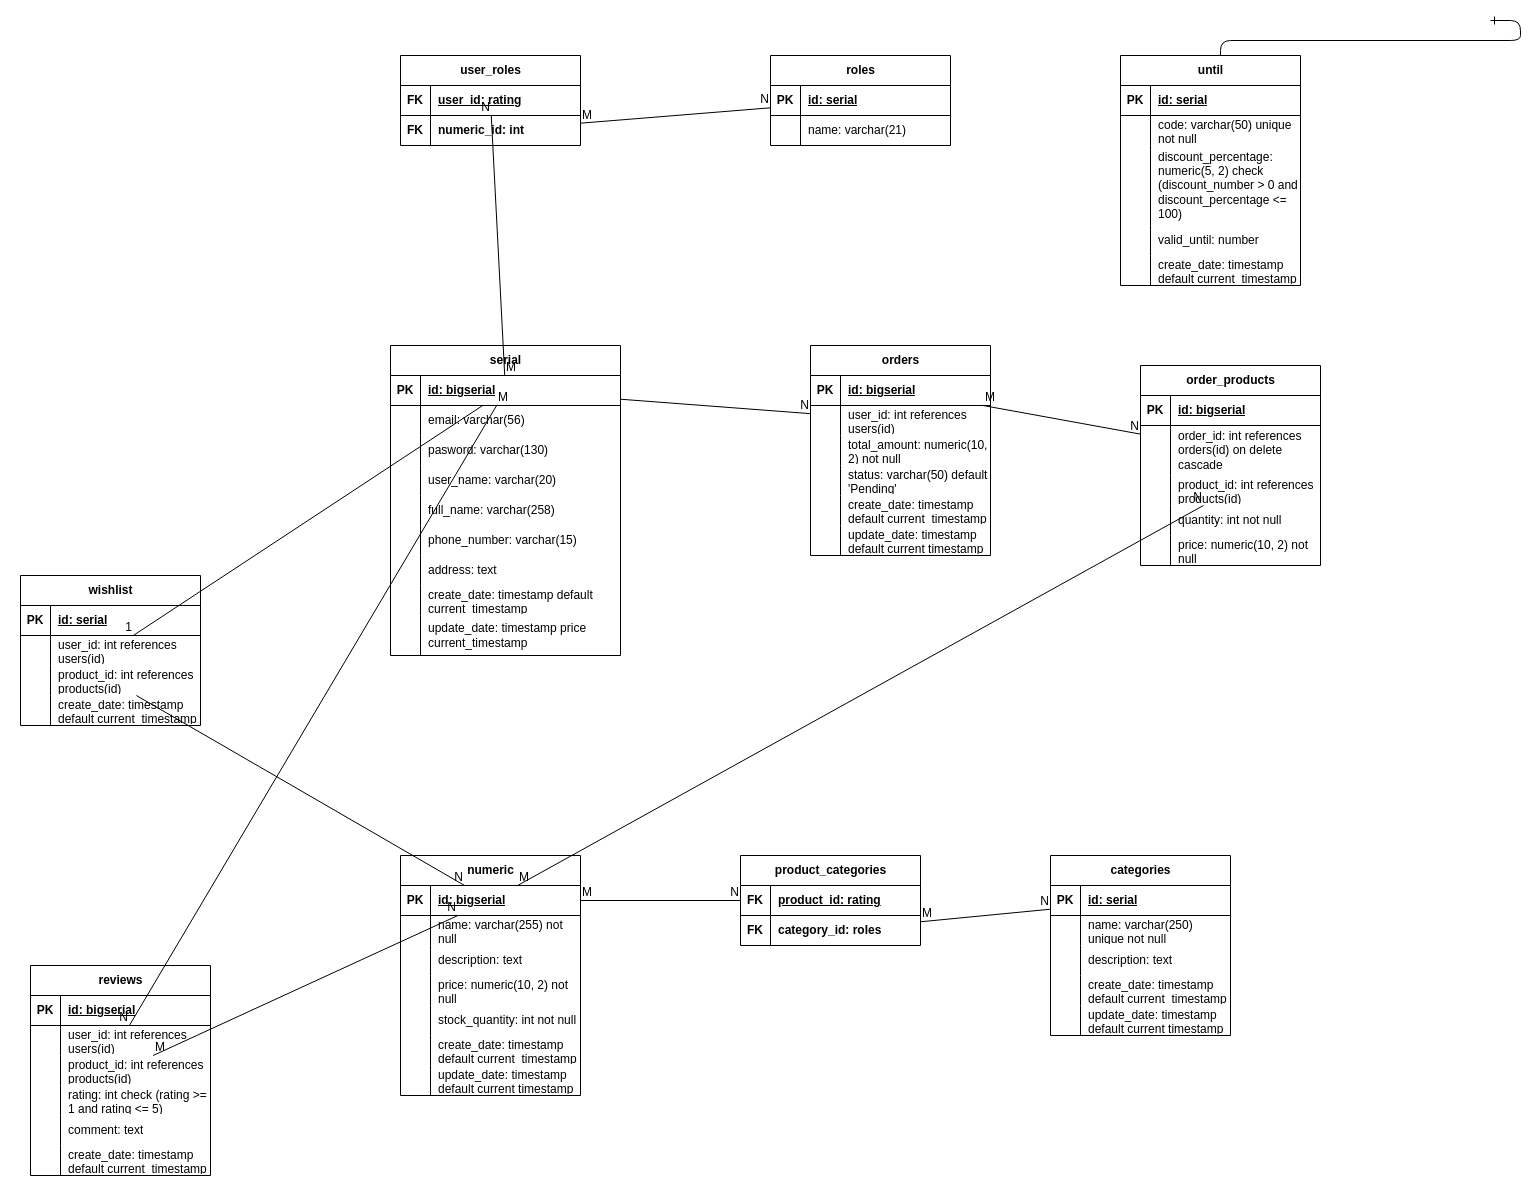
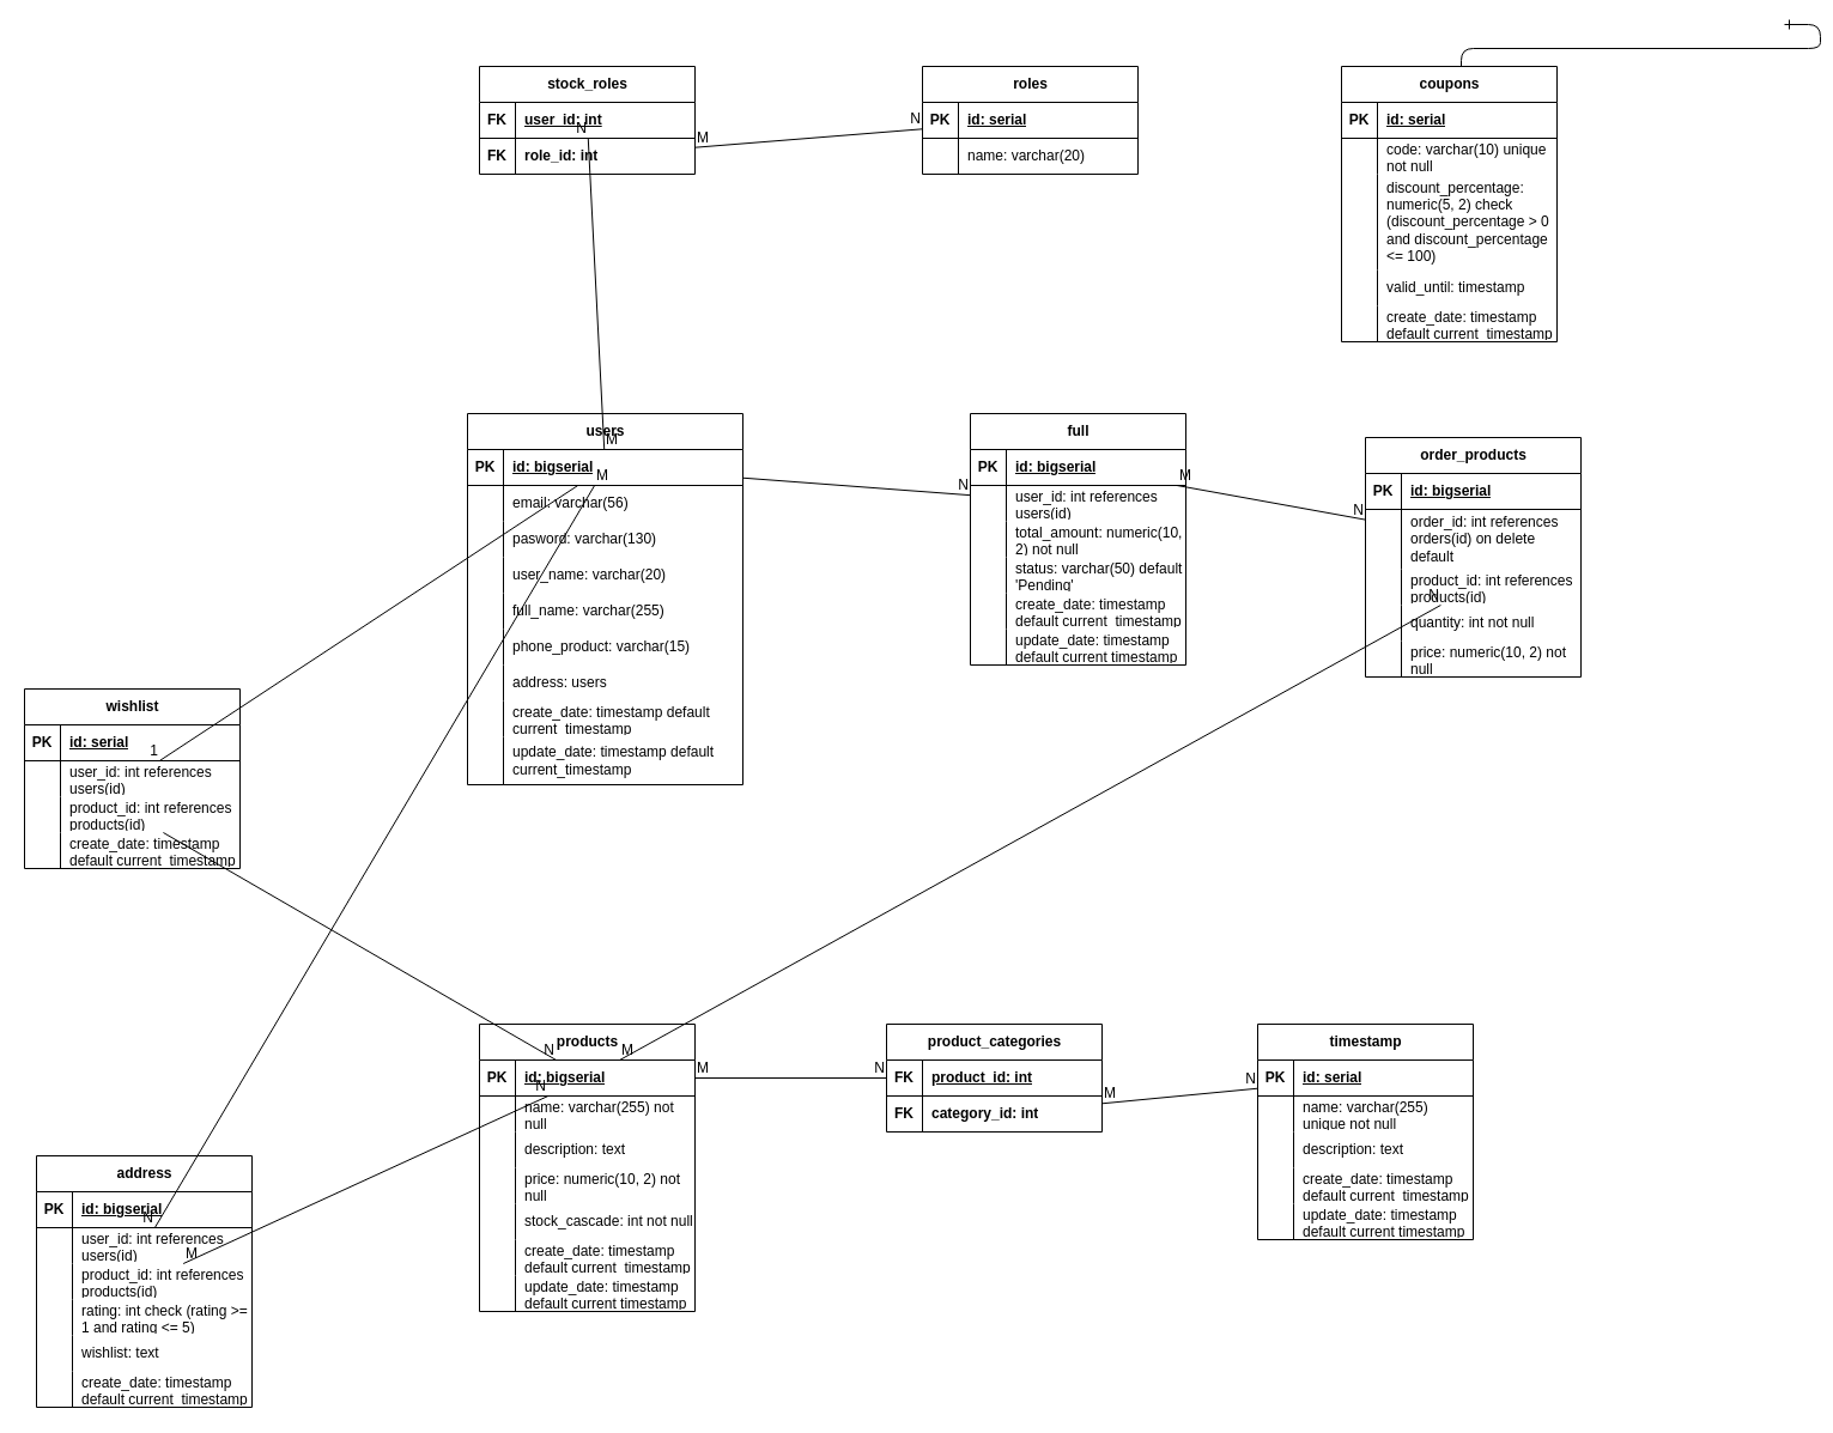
- <mxCell id="53" value="user_roles" style="shape=table;startSize=30;container=1;collapsible=1;childLayout=tableLayout;fixedRows=1;rowLines=0;fontStyle=1;align=center;resizeLast=1;html=1;" parent="1" vertex="1"><mxGeometry x="400" y="55" width="180" height="90" as="geometry" /></mxCell>
+ <mxCell id="53" value="stock_roles" style="shape=table;startSize=30;container=1;collapsible=1;childLayout=tableLayout;fixedRows=1;rowLines=0;fontStyle=1;align=center;resizeLast=1;html=1;" parent="1" vertex="1"><mxGeometry x="400" y="55" width="180" height="90" as="geometry" /></mxCell>
- <mxCell id="174" value="until" style="shape=table;startSize=30;container=1;collapsible=1;childLayout=tableLayout;fixedRows=1;rowLines=0;fontStyle=1;align=center;resizeLast=1;html=1;" parent="1" vertex="1"><mxGeometry x="1120" y="55" width="180" height="230" as="geometry" /></mxCell>
+ <mxCell id="174" value="coupons" style="shape=table;startSize=30;container=1;collapsible=1;childLayout=tableLayout;fixedRows=1;rowLines=0;fontStyle=1;align=center;resizeLast=1;html=1;" parent="1" vertex="1"><mxGeometry x="1120" y="55" width="180" height="230" as="geometry" /></mxCell>
- <mxCell id="56" value="user_id: rating" style="shape=partialRectangle;connectable=0;fillColor=none;top=0;left=0;bottom=0;right=0;align=left;spacingLeft=6;fontStyle=5;overflow=hidden;whiteSpace=wrap;html=1;" parent="54" vertex="1"><mxGeometry x="30" width="150" height="30" as="geometry"><mxRectangle width="150" height="30" as="alternateBounds" /></mxGeometry></mxCell>
+ <mxCell id="56" value="user_id: int" style="shape=partialRectangle;connectable=0;fillColor=none;top=0;left=0;bottom=0;right=0;align=left;spacingLeft=6;fontStyle=5;overflow=hidden;whiteSpace=wrap;html=1;" parent="54" vertex="1"><mxGeometry x="30" width="150" height="30" as="geometry"><mxRectangle width="150" height="30" as="alternateBounds" /></mxGeometry></mxCell>
- <mxCell id="59" value="numeric_id: int" style="shape=partialRectangle;connectable=0;fillColor=none;top=0;left=0;bottom=0;right=0;align=left;spacingLeft=6;overflow=hidden;whiteSpace=wrap;html=1;fontStyle=1" parent="57" vertex="1"><mxGeometry x="30" width="150" height="30" as="geometry"><mxRectangle width="150" height="30" as="alternateBounds" /></mxGeometry></mxCell>
+ <mxCell id="59" value="role_id: int" style="shape=partialRectangle;connectable=0;fillColor=none;top=0;left=0;bottom=0;right=0;align=left;spacingLeft=6;overflow=hidden;whiteSpace=wrap;html=1;fontStyle=1" parent="57" vertex="1"><mxGeometry x="30" width="150" height="30" as="geometry"><mxRectangle width="150" height="30" as="alternateBounds" /></mxGeometry></mxCell>
- <mxCell id="66" value="name: varchar(21)" style="shape=partialRectangle;connectable=0;fillColor=none;top=0;left=0;bottom=0;right=0;align=left;spacingLeft=6;overflow=hidden;whiteSpace=wrap;html=1;" parent="64" vertex="1"><mxGeometry x="30" width="150" height="30" as="geometry"><mxRectangle width="150" height="30" as="alternateBounds" /></mxGeometry></mxCell>
+ <mxCell id="66" value="name: varchar(20)" style="shape=partialRectangle;connectable=0;fillColor=none;top=0;left=0;bottom=0;right=0;align=left;spacingLeft=6;overflow=hidden;whiteSpace=wrap;html=1;" parent="64" vertex="1"><mxGeometry x="30" width="150" height="30" as="geometry"><mxRectangle width="150" height="30" as="alternateBounds" /></mxGeometry></mxCell>
- <mxCell id="180" value="code: varchar(50) unique not null" style="shape=partialRectangle;connectable=0;fillColor=none;top=0;left=0;bottom=0;right=0;align=left;spacingLeft=6;overflow=hidden;whiteSpace=wrap;html=1;" parent="178" vertex="1"><mxGeometry x="30" width="150" height="30" as="geometry"><mxRectangle width="150" height="30" as="alternateBounds" /></mxGeometry></mxCell>
+ <mxCell id="180" value="code: varchar(10) unique not null" style="shape=partialRectangle;connectable=0;fillColor=none;top=0;left=0;bottom=0;right=0;align=left;spacingLeft=6;overflow=hidden;whiteSpace=wrap;html=1;" parent="178" vertex="1"><mxGeometry x="30" width="150" height="30" as="geometry"><mxRectangle width="150" height="30" as="alternateBounds" /></mxGeometry></mxCell>
- <mxCell id="183" value="discount_percentage: numeric(5, 2) check (discount_number &amp;gt; 0 and discount_percentage &amp;lt;= 100)" style="shape=partialRectangle;connectable=0;fillColor=none;top=0;left=0;bottom=0;right=0;align=left;spacingLeft=6;overflow=hidden;whiteSpace=wrap;html=1;" parent="181" vertex="1"><mxGeometry x="30" width="150" height="80" as="geometry"><mxRectangle width="150" height="80" as="alternateBounds" /></mxGeometry></mxCell>
+ <mxCell id="183" value="discount_percentage: numeric(5, 2) check (discount_percentage &amp;gt; 0 and discount_percentage &amp;lt;= 100)" style="shape=partialRectangle;connectable=0;fillColor=none;top=0;left=0;bottom=0;right=0;align=left;spacingLeft=6;overflow=hidden;whiteSpace=wrap;html=1;" parent="181" vertex="1"><mxGeometry x="30" width="150" height="80" as="geometry"><mxRectangle width="150" height="80" as="alternateBounds" /></mxGeometry></mxCell>
- <mxCell id="186" value="valid_until: number" style="shape=partialRectangle;connectable=0;fillColor=none;top=0;left=0;bottom=0;right=0;align=left;spacingLeft=6;overflow=hidden;whiteSpace=wrap;html=1;" parent="184" vertex="1"><mxGeometry x="30" width="150" height="30" as="geometry"><mxRectangle width="150" height="30" as="alternateBounds" /></mxGeometry></mxCell>
+ <mxCell id="186" value="valid_until: timestamp" style="shape=partialRectangle;connectable=0;fillColor=none;top=0;left=0;bottom=0;right=0;align=left;spacingLeft=6;overflow=hidden;whiteSpace=wrap;html=1;" parent="184" vertex="1"><mxGeometry x="30" width="150" height="30" as="geometry"><mxRectangle width="150" height="30" as="alternateBounds" /></mxGeometry></mxCell>
- <mxCell id="25" value="serial" style="shape=table;startSize=30;container=1;collapsible=1;childLayout=tableLayout;fixedRows=1;rowLines=0;fontStyle=1;align=center;resizeLast=1;html=1;gradientColor=none;" parent="1" vertex="1"><mxGeometry x="390" y="345" width="230" height="310" as="geometry" /></mxCell>
+ <mxCell id="25" value="users" style="shape=table;startSize=30;container=1;collapsible=1;childLayout=tableLayout;fixedRows=1;rowLines=0;fontStyle=1;align=center;resizeLast=1;html=1;gradientColor=none;" parent="1" vertex="1"><mxGeometry x="390" y="345" width="230" height="310" as="geometry" /></mxCell>
- <mxCell id="102" value="orders" style="shape=table;startSize=30;container=1;collapsible=1;childLayout=tableLayout;fixedRows=1;rowLines=0;fontStyle=1;align=center;resizeLast=1;html=1;" parent="1" vertex="1"><mxGeometry x="810" y="345" width="180" height="210" as="geometry" /></mxCell>
+ <mxCell id="102" value="full" style="shape=table;startSize=30;container=1;collapsible=1;childLayout=tableLayout;fixedRows=1;rowLines=0;fontStyle=1;align=center;resizeLast=1;html=1;" parent="1" vertex="1"><mxGeometry x="810" y="345" width="180" height="210" as="geometry" /></mxCell>
- <mxCell id="127" value="order_id: int references orders(id) on delete cascade" style="shape=partialRectangle;connectable=0;fillColor=none;top=0;left=0;bottom=0;right=0;align=left;spacingLeft=6;overflow=hidden;whiteSpace=wrap;html=1;" parent="125" vertex="1"><mxGeometry x="30" width="150" height="50" as="geometry"><mxRectangle width="150" height="50" as="alternateBounds" /></mxGeometry></mxCell>
+ <mxCell id="127" value="order_id: int references orders(id) on delete default" style="shape=partialRectangle;connectable=0;fillColor=none;top=0;left=0;bottom=0;right=0;align=left;spacingLeft=6;overflow=hidden;whiteSpace=wrap;html=1;" parent="125" vertex="1"><mxGeometry x="30" width="150" height="50" as="geometry"><mxRectangle width="150" height="50" as="alternateBounds" /></mxGeometry></mxCell>
- <mxCell id="40" value="full_name: varchar(258)" style="shape=partialRectangle;connectable=0;fillColor=none;top=0;left=0;bottom=0;right=0;align=left;spacingLeft=6;overflow=hidden;whiteSpace=wrap;html=1;" parent="38" vertex="1"><mxGeometry x="30" width="200" height="30" as="geometry"><mxRectangle width="200" height="30" as="alternateBounds" /></mxGeometry></mxCell>
+ <mxCell id="40" value="full_name: varchar(255)" style="shape=partialRectangle;connectable=0;fillColor=none;top=0;left=0;bottom=0;right=0;align=left;spacingLeft=6;overflow=hidden;whiteSpace=wrap;html=1;" parent="38" vertex="1"><mxGeometry x="30" width="200" height="30" as="geometry"><mxRectangle width="200" height="30" as="alternateBounds" /></mxGeometry></mxCell>
- <mxCell id="43" value="phone_number: varchar(15)" style="shape=partialRectangle;connectable=0;fillColor=none;top=0;left=0;bottom=0;right=0;align=left;spacingLeft=6;overflow=hidden;whiteSpace=wrap;html=1;" parent="41" vertex="1"><mxGeometry x="30" width="200" height="30" as="geometry"><mxRectangle width="200" height="30" as="alternateBounds" /></mxGeometry></mxCell>
+ <mxCell id="43" value="phone_product: varchar(15)" style="shape=partialRectangle;connectable=0;fillColor=none;top=0;left=0;bottom=0;right=0;align=left;spacingLeft=6;overflow=hidden;whiteSpace=wrap;html=1;" parent="41" vertex="1"><mxGeometry x="30" width="200" height="30" as="geometry"><mxRectangle width="200" height="30" as="alternateBounds" /></mxGeometry></mxCell>
- <mxCell id="46" value="address: text" style="shape=partialRectangle;connectable=0;fillColor=none;top=0;left=0;bottom=0;right=0;align=left;spacingLeft=6;overflow=hidden;whiteSpace=wrap;html=1;" parent="44" vertex="1"><mxGeometry x="30" width="200" height="30" as="geometry"><mxRectangle width="200" height="30" as="alternateBounds" /></mxGeometry></mxCell>
+ <mxCell id="46" value="address: users" style="shape=partialRectangle;connectable=0;fillColor=none;top=0;left=0;bottom=0;right=0;align=left;spacingLeft=6;overflow=hidden;whiteSpace=wrap;html=1;" parent="44" vertex="1"><mxGeometry x="30" width="200" height="30" as="geometry"><mxRectangle width="200" height="30" as="alternateBounds" /></mxGeometry></mxCell>
- <mxCell id="52" value="update_date: timestamp price current_timestamp" style="shape=partialRectangle;connectable=0;fillColor=none;top=0;left=0;bottom=0;right=0;align=left;spacingLeft=6;overflow=hidden;whiteSpace=wrap;html=1;" parent="50" vertex="1"><mxGeometry x="30" width="200" height="40" as="geometry"><mxRectangle width="200" height="40" as="alternateBounds" /></mxGeometry></mxCell>
+ <mxCell id="52" value="update_date: timestamp default current_timestamp" style="shape=partialRectangle;connectable=0;fillColor=none;top=0;left=0;bottom=0;right=0;align=left;spacingLeft=6;overflow=hidden;whiteSpace=wrap;html=1;" parent="50" vertex="1"><mxGeometry x="30" width="200" height="40" as="geometry"><mxRectangle width="200" height="40" as="alternateBounds" /></mxGeometry></mxCell>
- <mxCell id="3" value="numeric" style="shape=table;startSize=30;container=1;collapsible=1;childLayout=tableLayout;fixedRows=1;rowLines=0;fontStyle=1;align=center;resizeLast=1;html=1;" parent="1" vertex="1"><mxGeometry x="400" y="855" width="180" height="240" as="geometry"><mxRectangle x="110" y="430" width="100" height="30" as="alternateBounds" /></mxGeometry></mxCell>
+ <mxCell id="3" value="products" style="shape=table;startSize=30;container=1;collapsible=1;childLayout=tableLayout;fixedRows=1;rowLines=0;fontStyle=1;align=center;resizeLast=1;html=1;" parent="1" vertex="1"><mxGeometry x="400" y="855" width="180" height="240" as="geometry"><mxRectangle x="110" y="430" width="100" height="30" as="alternateBounds" /></mxGeometry></mxCell>
- <mxCell id="80" value="categories" style="shape=table;startSize=30;container=1;collapsible=1;childLayout=tableLayout;fixedRows=1;rowLines=0;fontStyle=1;align=center;resizeLast=1;html=1;" parent="1" vertex="1"><mxGeometry x="1050" y="855" width="180" height="180" as="geometry" /></mxCell>
+ <mxCell id="80" value="timestamp" style="shape=table;startSize=30;container=1;collapsible=1;childLayout=tableLayout;fixedRows=1;rowLines=0;fontStyle=1;align=center;resizeLast=1;html=1;" parent="1" vertex="1"><mxGeometry x="1050" y="855" width="180" height="180" as="geometry" /></mxCell>
- <mxCell id="76" value="product_id: rating" style="shape=partialRectangle;connectable=0;fillColor=none;top=0;left=0;bottom=0;right=0;align=left;spacingLeft=6;fontStyle=5;overflow=hidden;whiteSpace=wrap;html=1;" parent="74" vertex="1"><mxGeometry x="30" width="150" height="30" as="geometry"><mxRectangle width="150" height="30" as="alternateBounds" /></mxGeometry></mxCell>
+ <mxCell id="76" value="product_id: int" style="shape=partialRectangle;connectable=0;fillColor=none;top=0;left=0;bottom=0;right=0;align=left;spacingLeft=6;fontStyle=5;overflow=hidden;whiteSpace=wrap;html=1;" parent="74" vertex="1"><mxGeometry x="30" width="150" height="30" as="geometry"><mxRectangle width="150" height="30" as="alternateBounds" /></mxGeometry></mxCell>
- <mxCell id="79" value="category_id: roles" style="shape=partialRectangle;connectable=0;fillColor=none;top=0;left=0;bottom=0;right=0;align=left;spacingLeft=6;overflow=hidden;whiteSpace=wrap;html=1;fontStyle=1" parent="77" vertex="1"><mxGeometry x="30" width="150" height="30" as="geometry"><mxRectangle width="150" height="30" as="alternateBounds" /></mxGeometry></mxCell>
+ <mxCell id="79" value="category_id: int" style="shape=partialRectangle;connectable=0;fillColor=none;top=0;left=0;bottom=0;right=0;align=left;spacingLeft=6;overflow=hidden;whiteSpace=wrap;html=1;fontStyle=1" parent="77" vertex="1"><mxGeometry x="30" width="150" height="30" as="geometry"><mxRectangle width="150" height="30" as="alternateBounds" /></mxGeometry></mxCell>
- <mxCell id="86" value="name: varchar(250) unique not null" style="shape=partialRectangle;connectable=0;fillColor=none;top=0;left=0;bottom=0;right=0;align=left;spacingLeft=6;overflow=hidden;whiteSpace=wrap;html=1;" parent="84" vertex="1"><mxGeometry x="30" width="150" height="30" as="geometry"><mxRectangle width="150" height="30" as="alternateBounds" /></mxGeometry></mxCell>
+ <mxCell id="86" value="name: varchar(255) unique not null" style="shape=partialRectangle;connectable=0;fillColor=none;top=0;left=0;bottom=0;right=0;align=left;spacingLeft=6;overflow=hidden;whiteSpace=wrap;html=1;" parent="84" vertex="1"><mxGeometry x="30" width="150" height="30" as="geometry"><mxRectangle width="150" height="30" as="alternateBounds" /></mxGeometry></mxCell>
- <mxCell id="155" value="reviews" style="shape=table;startSize=30;container=1;collapsible=1;childLayout=tableLayout;fixedRows=1;rowLines=0;fontStyle=1;align=center;resizeLast=1;html=1;" parent="1" vertex="1"><mxGeometry x="30" y="965" width="180" height="210" as="geometry" /></mxCell>
+ <mxCell id="155" value="address" style="shape=table;startSize=30;container=1;collapsible=1;childLayout=tableLayout;fixedRows=1;rowLines=0;fontStyle=1;align=center;resizeLast=1;html=1;" parent="1" vertex="1"><mxGeometry x="30" y="965" width="180" height="210" as="geometry" /></mxCell>
- <mxCell id="18" value="stock_quantity: int not null" style="shape=partialRectangle;connectable=0;fillColor=none;top=0;left=0;bottom=0;right=0;align=left;spacingLeft=6;overflow=hidden;whiteSpace=wrap;html=1;" parent="16" vertex="1"><mxGeometry x="30" width="150" height="30" as="geometry"><mxRectangle width="150" height="30" as="alternateBounds" /></mxGeometry></mxCell>
+ <mxCell id="18" value="stock_cascade: int not null" style="shape=partialRectangle;connectable=0;fillColor=none;top=0;left=0;bottom=0;right=0;align=left;spacingLeft=6;overflow=hidden;whiteSpace=wrap;html=1;" parent="16" vertex="1"><mxGeometry x="30" width="150" height="30" as="geometry"><mxRectangle width="150" height="30" as="alternateBounds" /></mxGeometry></mxCell>
- <mxCell id="170" value="comment: text" style="shape=partialRectangle;connectable=0;fillColor=none;top=0;left=0;bottom=0;right=0;align=left;spacingLeft=6;overflow=hidden;whiteSpace=wrap;html=1;" parent="168" vertex="1"><mxGeometry x="30" width="150" height="30" as="geometry"><mxRectangle width="150" height="30" as="alternateBounds" /></mxGeometry></mxCell>
+ <mxCell id="170" value="wishlist: text" style="shape=partialRectangle;connectable=0;fillColor=none;top=0;left=0;bottom=0;right=0;align=left;spacingLeft=6;overflow=hidden;whiteSpace=wrap;html=1;" parent="168" vertex="1"><mxGeometry x="30" width="150" height="30" as="geometry"><mxRectangle width="150" height="30" as="alternateBounds" /></mxGeometry></mxCell>
